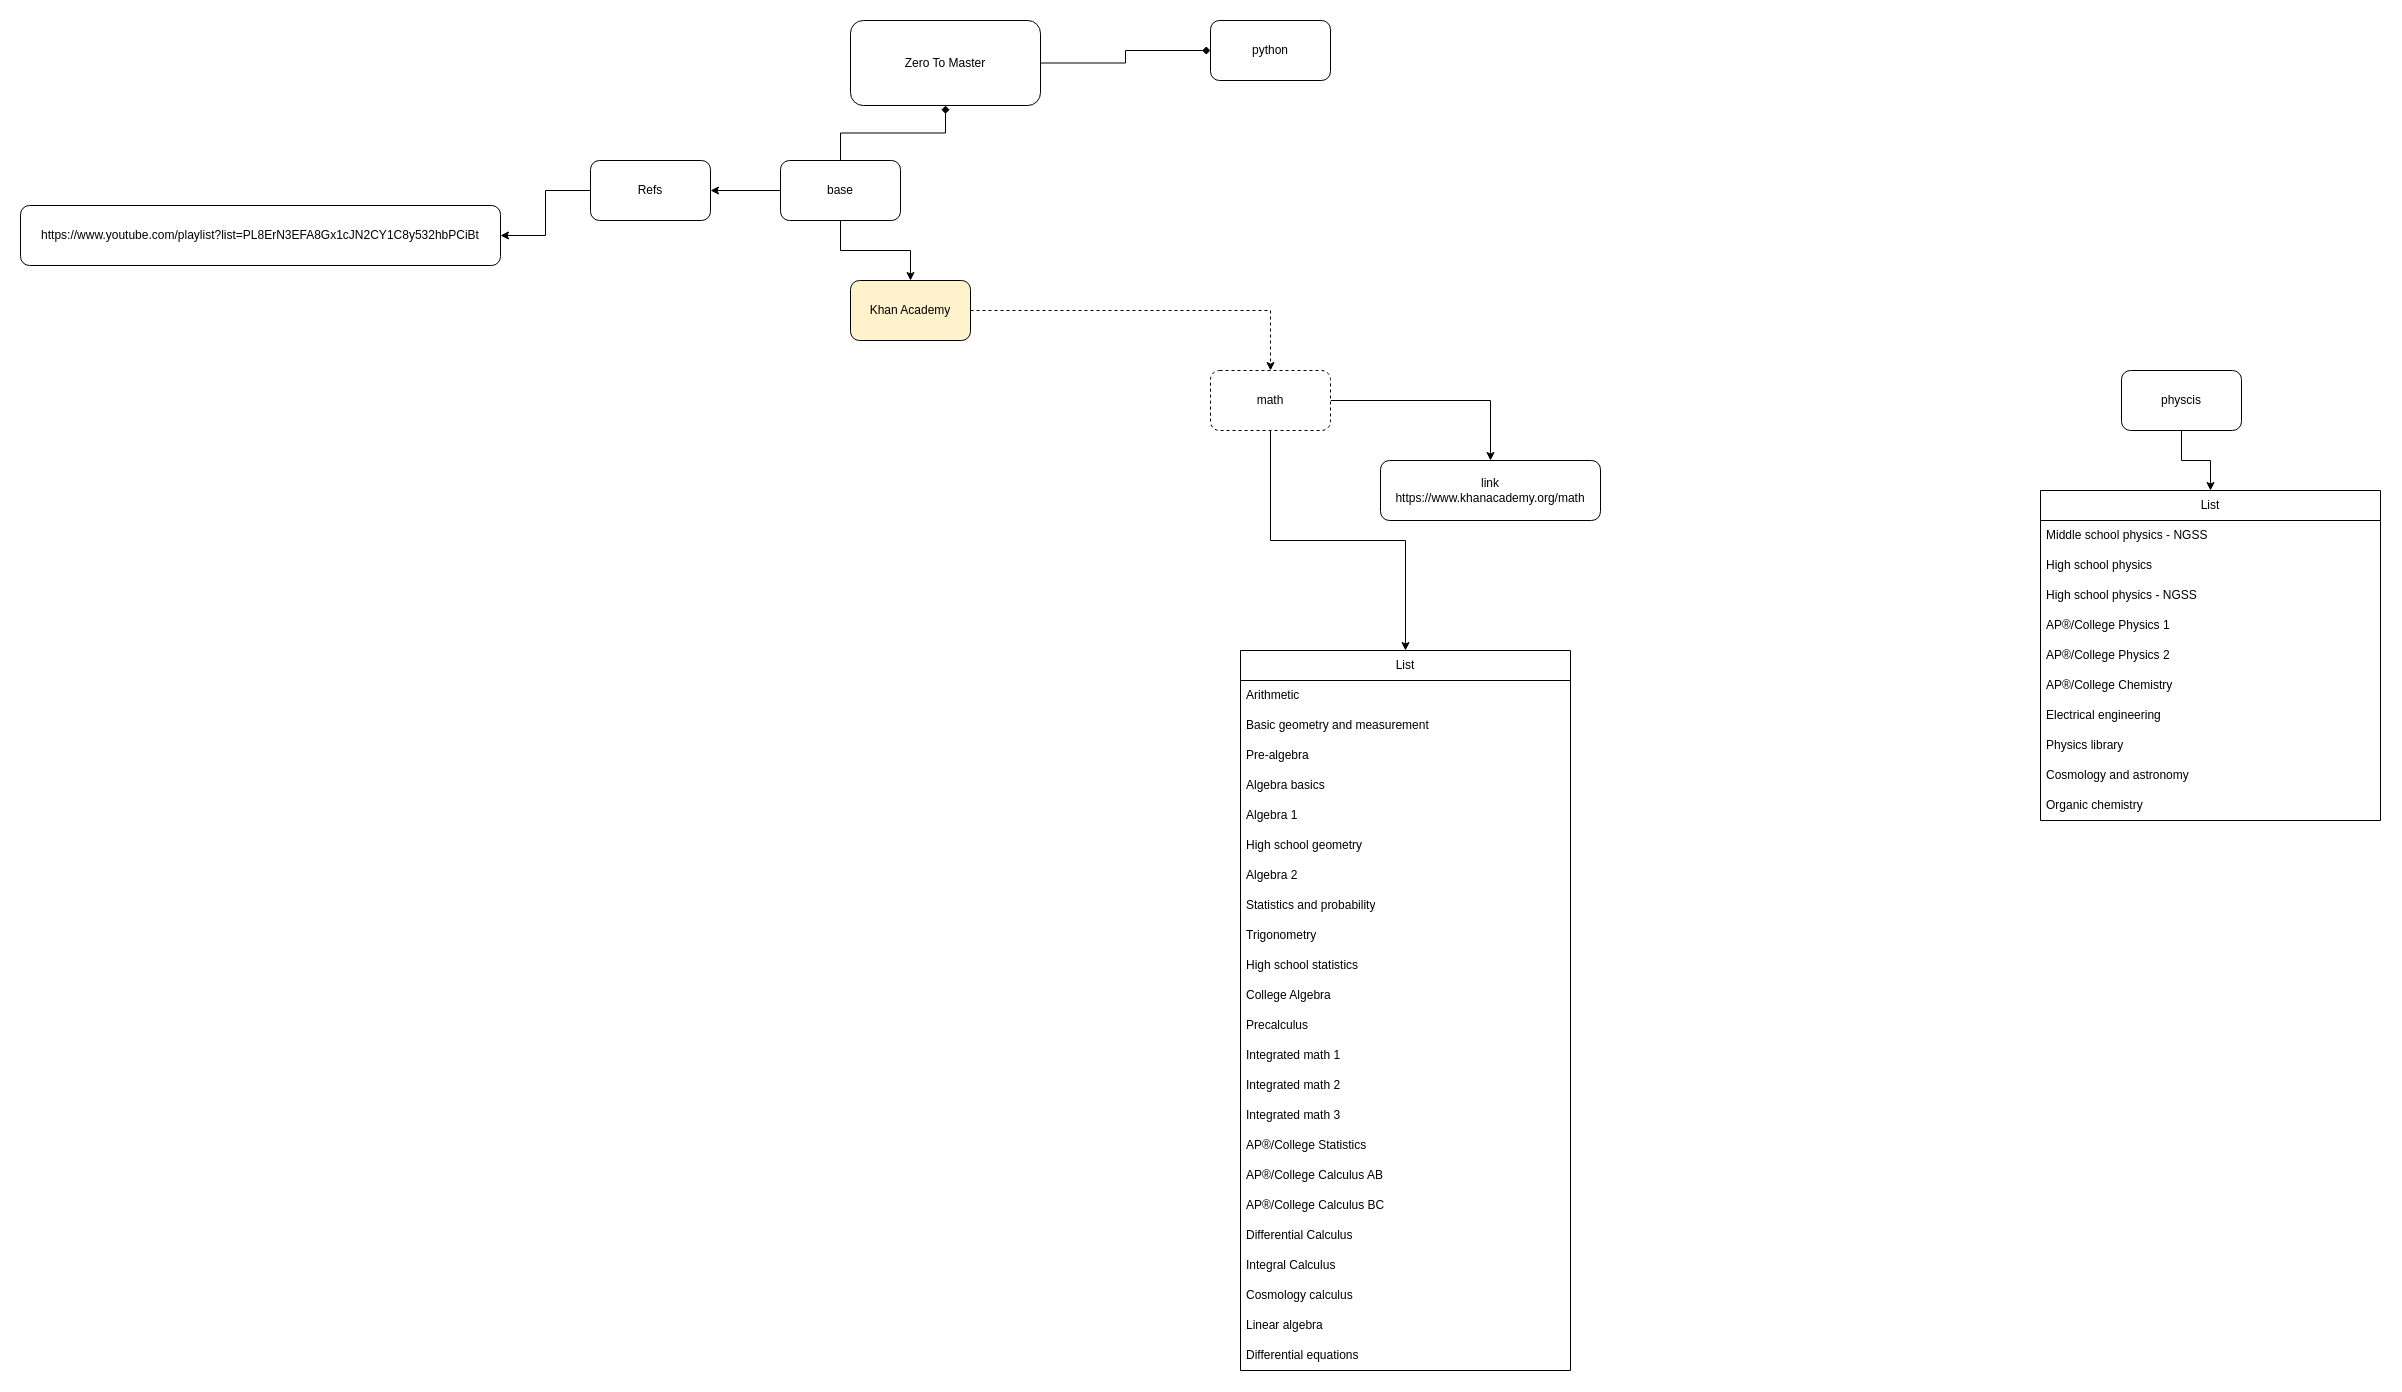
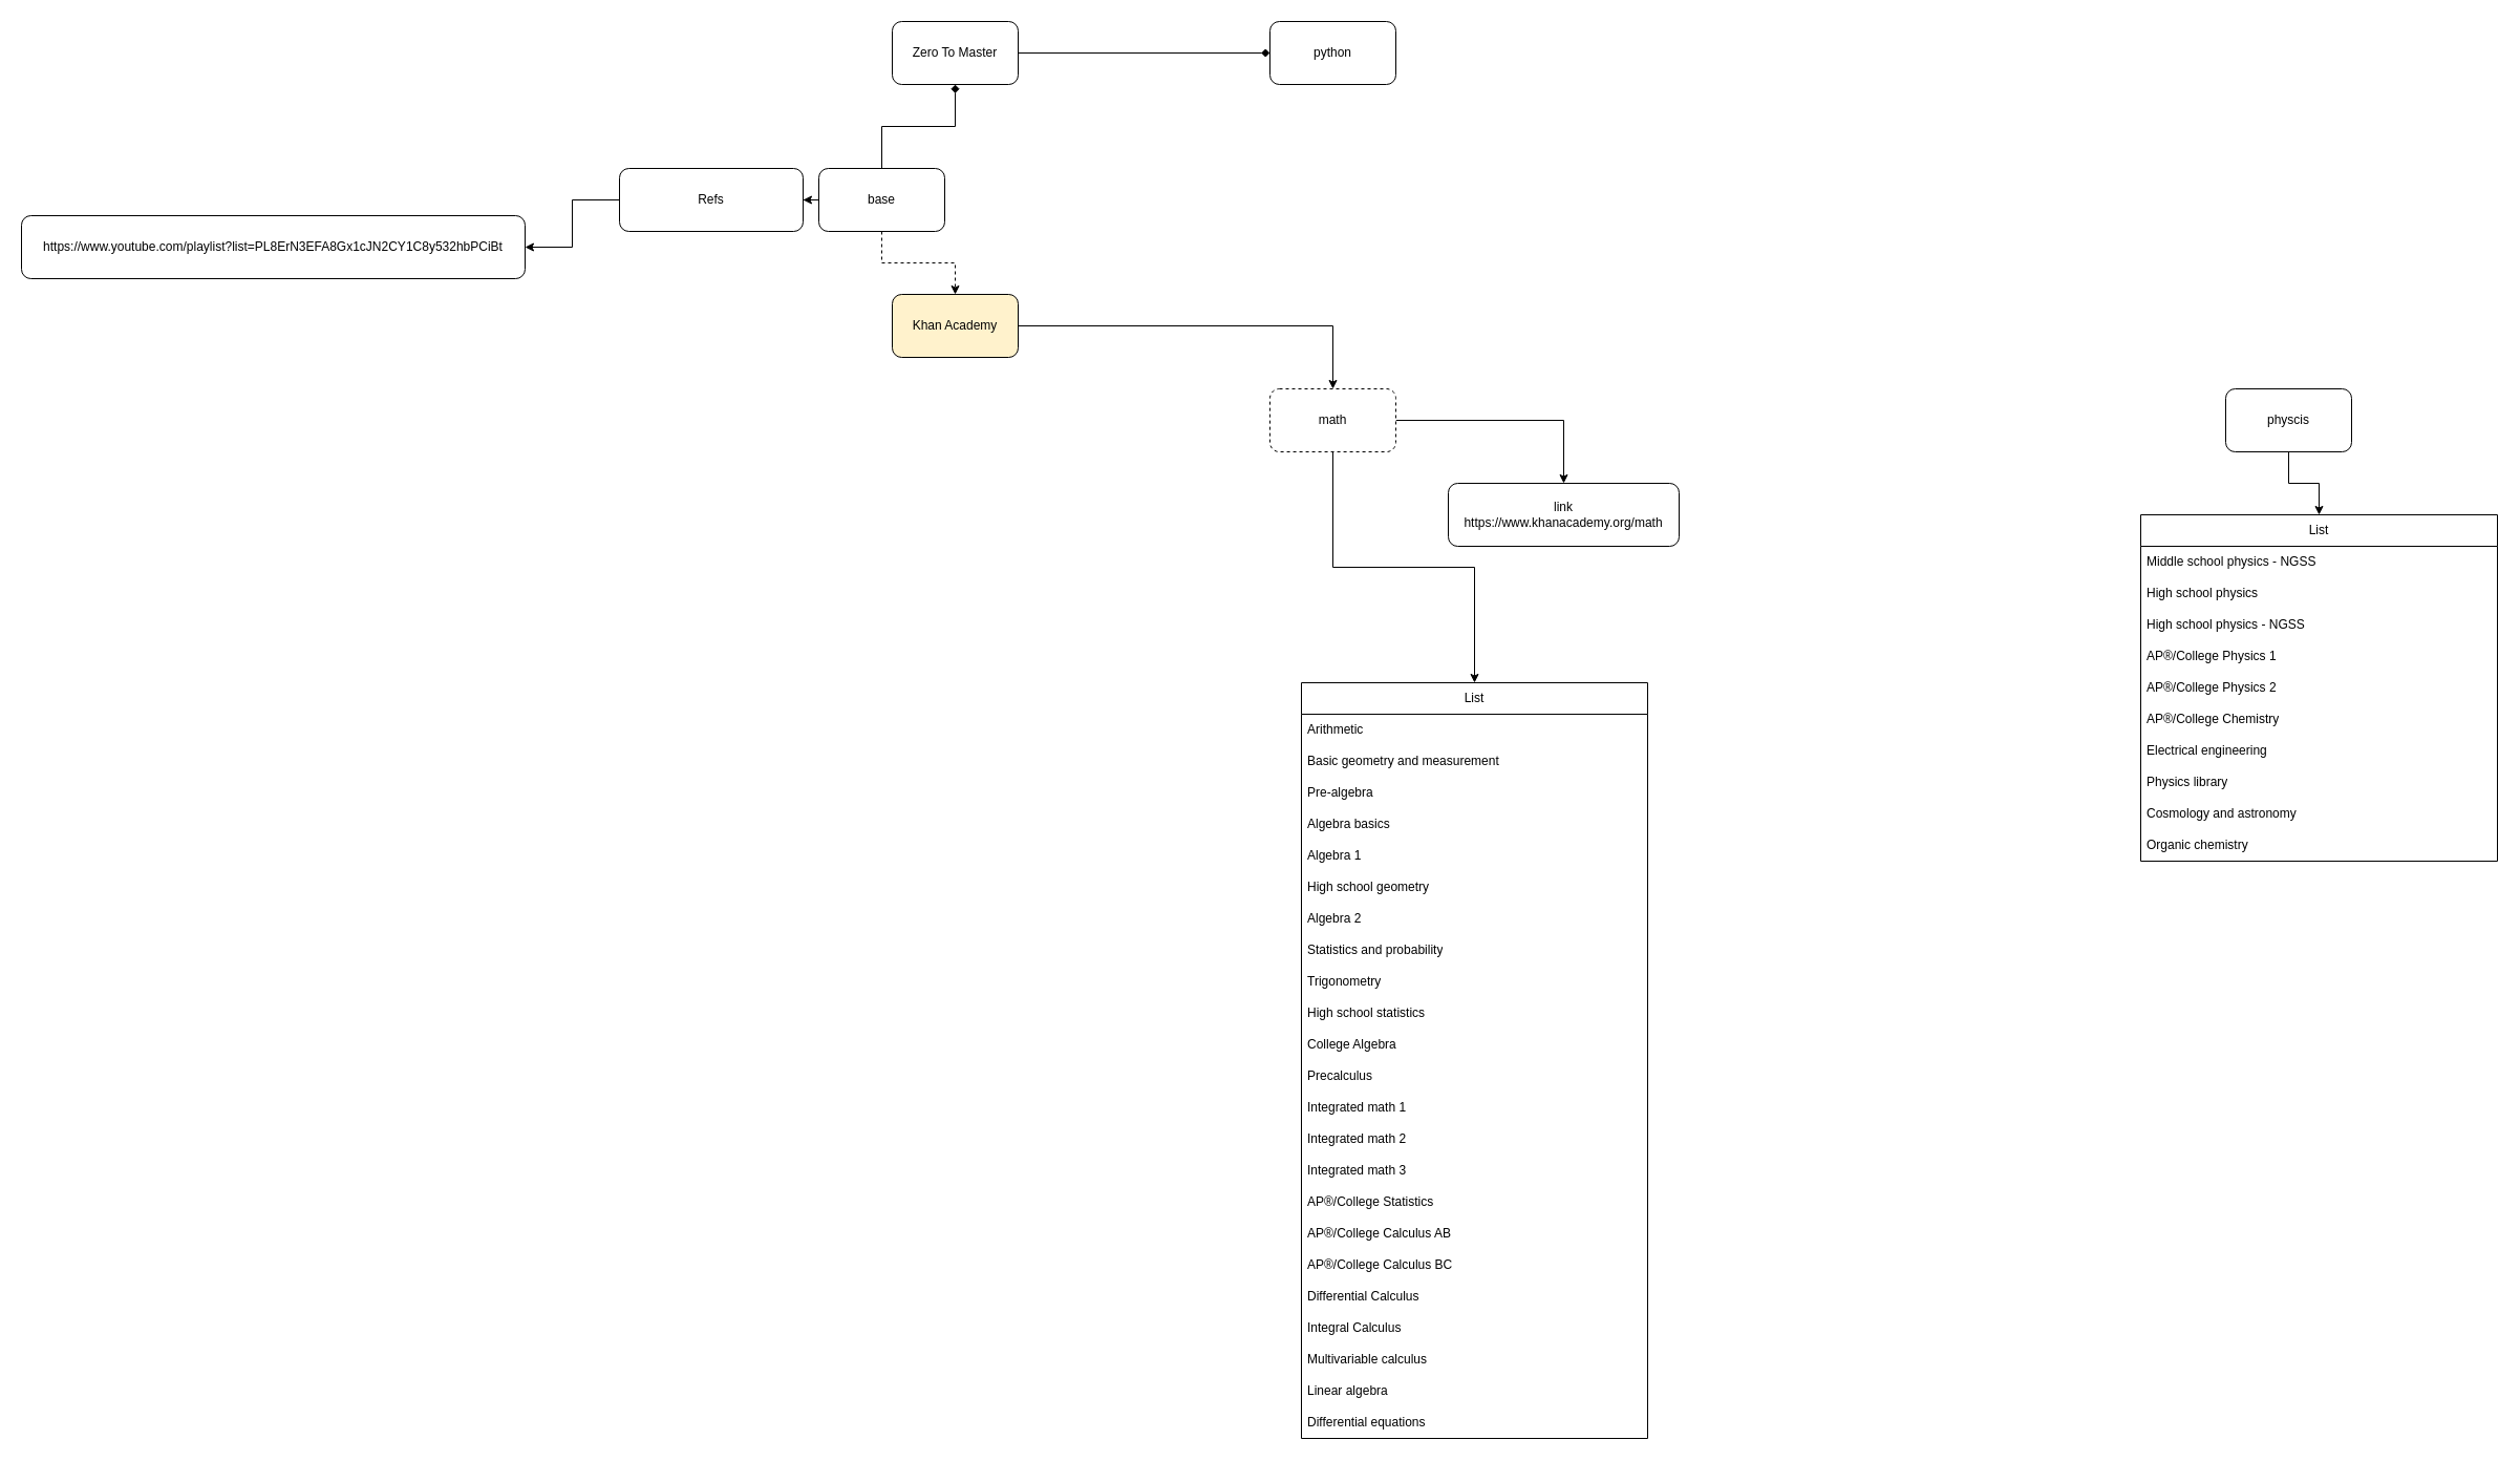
- <mxCell id="47" value="Zero To Master" style="rounded=1;whiteSpace=wrap;html=1;" vertex="1" parent="1"><mxGeometry x="850" y="20" width="190" height="85" as="geometry" /></mxCell>
+ <mxCell id="47" value="Zero To Master" style="rounded=1;whiteSpace=wrap;html=1;" vertex="1" parent="1"><mxGeometry x="850" y="20" width="120" height="60" as="geometry" /></mxCell>
- <mxCell id="53" value="Refs" style="rounded=1;whiteSpace=wrap;html=1;" vertex="1" parent="1"><mxGeometry x="590" y="160" width="120" height="60" as="geometry" /></mxCell>
+ <mxCell id="53" value="Refs" style="rounded=1;whiteSpace=wrap;html=1;" vertex="1" parent="1"><mxGeometry x="590" y="160" width="175" height="60" as="geometry" /></mxCell>
- <mxCell id="49" style="edgeStyle=orthogonalEdgeStyle;rounded=0;orthogonalLoop=1;jettySize=auto;html=1;" edge="1" parent="1" source="51" target="3"><mxGeometry relative="1" as="geometry" /></mxCell>
+ <mxCell id="49" style="edgeStyle=orthogonalEdgeStyle;rounded=0;orthogonalLoop=1;jettySize=auto;html=1;dashed=1;" edge="1" parent="1" source="51" target="3"><mxGeometry relative="1" as="geometry" /></mxCell>
- <mxCell id="2" style="edgeStyle=orthogonalEdgeStyle;rounded=0;orthogonalLoop=1;jettySize=auto;html=1;dashed=1;" parent="1" source="3" target="6" edge="1"><mxGeometry relative="1" as="geometry" /></mxCell>
+ <mxCell id="2" style="edgeStyle=orthogonalEdgeStyle;rounded=0;orthogonalLoop=1;jettySize=auto;html=1;" parent="1" source="3" target="6" edge="1"><mxGeometry relative="1" as="geometry" /></mxCell>
- <mxCell id="30" value="Cosmology calculus" style="text;strokeColor=none;fillColor=none;align=left;verticalAlign=middle;spacingLeft=4;spacingRight=4;overflow=hidden;points=[[0,0.5],[1,0.5]];portConstraint=eastwest;rotatable=0;whiteSpace=wrap;html=1;" parent="9" vertex="1"><mxGeometry y="630" width="330" height="30" as="geometry" /></mxCell>
+ <mxCell id="30" value="Multivariable calculus" style="text;strokeColor=none;fillColor=none;align=left;verticalAlign=middle;spacingLeft=4;spacingRight=4;overflow=hidden;points=[[0,0.5],[1,0.5]];portConstraint=eastwest;rotatable=0;whiteSpace=wrap;html=1;" parent="9" vertex="1"><mxGeometry y="630" width="330" height="30" as="geometry" /></mxCell>
